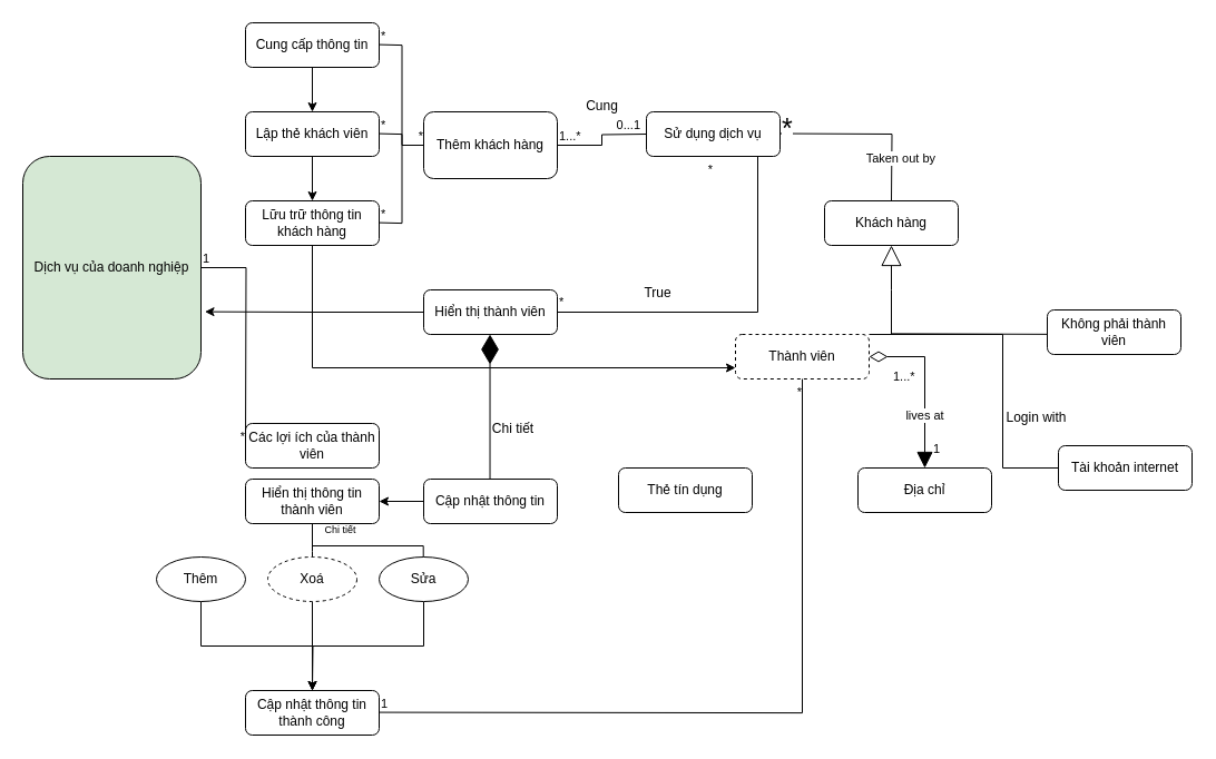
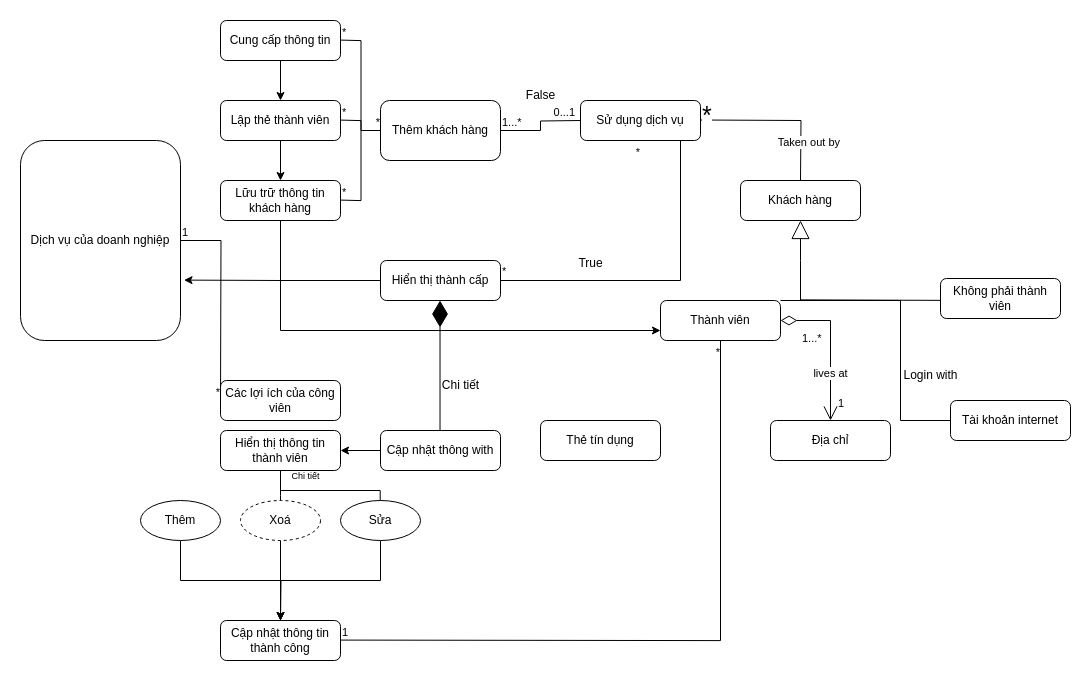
- <mxCell id="23" value="Cung" style="text;html=1;align=center;verticalAlign=middle;resizable=0;points=[];autosize=1;strokeColor=none;fillColor=none;" vertex="1" parent="1"><mxGeometry x="515" y="80" width="50" height="30" as="geometry" /></mxCell>
+ <mxCell id="23" value="False" style="text;html=1;align=center;verticalAlign=middle;resizable=0;points=[];autosize=1;strokeColor=none;fillColor=none;" vertex="1" parent="1"><mxGeometry x="515" y="80" width="50" height="30" as="geometry" /></mxCell>
- <mxCell id="31" value="Lập thẻ khách viên" style="rounded=1;whiteSpace=wrap;html=1;" vertex="1" parent="1"><mxGeometry x="220" y="100" width="120" height="40" as="geometry" /></mxCell>
+ <mxCell id="31" value="Lập thẻ thành viên" style="rounded=1;whiteSpace=wrap;html=1;" vertex="1" parent="1"><mxGeometry x="220" y="100" width="120" height="40" as="geometry" /></mxCell>
- <mxCell id="44" value="Dịch vụ của doanh nghiệp" style="rounded=1;whiteSpace=wrap;html=1;fillColor=#d5e8d4;" vertex="1" parent="1"><mxGeometry x="20" y="140" width="160" height="200" as="geometry" /></mxCell>
+ <mxCell id="44" value="Dịch vụ của doanh nghiệp" style="rounded=1;whiteSpace=wrap;html=1;" vertex="1" parent="1"><mxGeometry x="20" y="140" width="160" height="200" as="geometry" /></mxCell>
- <mxCell id="24" value="Hiển thị thành viên" style="rounded=1;whiteSpace=wrap;html=1;" vertex="1" parent="1"><mxGeometry x="380" y="260" width="120" height="40" as="geometry" /></mxCell>
+ <mxCell id="24" value="Hiển thị thành cấp" style="rounded=1;whiteSpace=wrap;html=1;" vertex="1" parent="1"><mxGeometry x="380" y="260" width="120" height="40" as="geometry" /></mxCell>
- <mxCell id="5" value="Thành viên" style="rounded=1;whiteSpace=wrap;html=1;dashed=1;" vertex="1" parent="1"><mxGeometry x="660" y="300" width="120" height="40" as="geometry" /></mxCell>
+ <mxCell id="5" value="Thành viên" style="rounded=1;whiteSpace=wrap;html=1;" vertex="1" parent="1"><mxGeometry x="660" y="300" width="120" height="40" as="geometry" /></mxCell>
- <mxCell id="46" value="Các lợi ích của thành viên" style="rounded=1;whiteSpace=wrap;html=1;" vertex="1" parent="1"><mxGeometry x="220" y="380" width="120" height="40" as="geometry" /></mxCell>
+ <mxCell id="46" value="Các lợi ích của công viên" style="rounded=1;whiteSpace=wrap;html=1;" vertex="1" parent="1"><mxGeometry x="220" y="380" width="120" height="40" as="geometry" /></mxCell>
- <mxCell id="9" value="lives at" style="endArrow=block;html=1;endSize=12;startArrow=diamondThin;startSize=14;startFill=0;edgeStyle=orthogonalEdgeStyle;rounded=0;exitX=1;exitY=0.5;exitDx=0;exitDy=0;entryX=0.5;entryY=0;entryDx=0;entryDy=0;" edge="1" parent="1" source="5" target="8"><mxGeometry x="0.375" relative="1" as="geometry"><mxPoint x="860" y="340" as="sourcePoint" /><mxPoint x="800" y="440" as="targetPoint" /><mxPoint as="offset" /><Array as="points"><mxPoint x="830" y="320" /><mxPoint x="830" y="420" /></Array></mxGeometry></mxCell>
+ <mxCell id="9" value="lives at" style="endArrow=open;html=1;endSize=12;startArrow=diamondThin;startSize=14;startFill=0;edgeStyle=orthogonalEdgeStyle;rounded=0;exitX=1;exitY=0.5;exitDx=0;exitDy=0;entryX=0.5;entryY=0;entryDx=0;entryDy=0;" edge="1" parent="1" source="5" target="8"><mxGeometry x="0.375" relative="1" as="geometry"><mxPoint x="860" y="340" as="sourcePoint" /><mxPoint x="800" y="440" as="targetPoint" /><mxPoint as="offset" /><Array as="points"><mxPoint x="830" y="320" /><mxPoint x="830" y="420" /></Array></mxGeometry></mxCell>
- <mxCell id="7" value="Thẻ tín dụng" style="rounded=1;whiteSpace=wrap;html=1;" vertex="1" parent="1"><mxGeometry x="555" y="420" width="120" height="40" as="geometry" /></mxCell>
+ <mxCell id="7" value="Thẻ tín dụng" style="rounded=1;whiteSpace=wrap;html=1;" vertex="1" parent="1"><mxGeometry x="540" y="420" width="120" height="40" as="geometry" /></mxCell>
- <mxCell id="52" value="Cập nhật thông tin" style="rounded=1;whiteSpace=wrap;html=1;" vertex="1" parent="1"><mxGeometry x="380" y="430" width="120" height="40" as="geometry" /></mxCell>
+ <mxCell id="52" value="Cập nhật thông with" style="rounded=1;whiteSpace=wrap;html=1;" vertex="1" parent="1"><mxGeometry x="380" y="430" width="120" height="40" as="geometry" /></mxCell>
